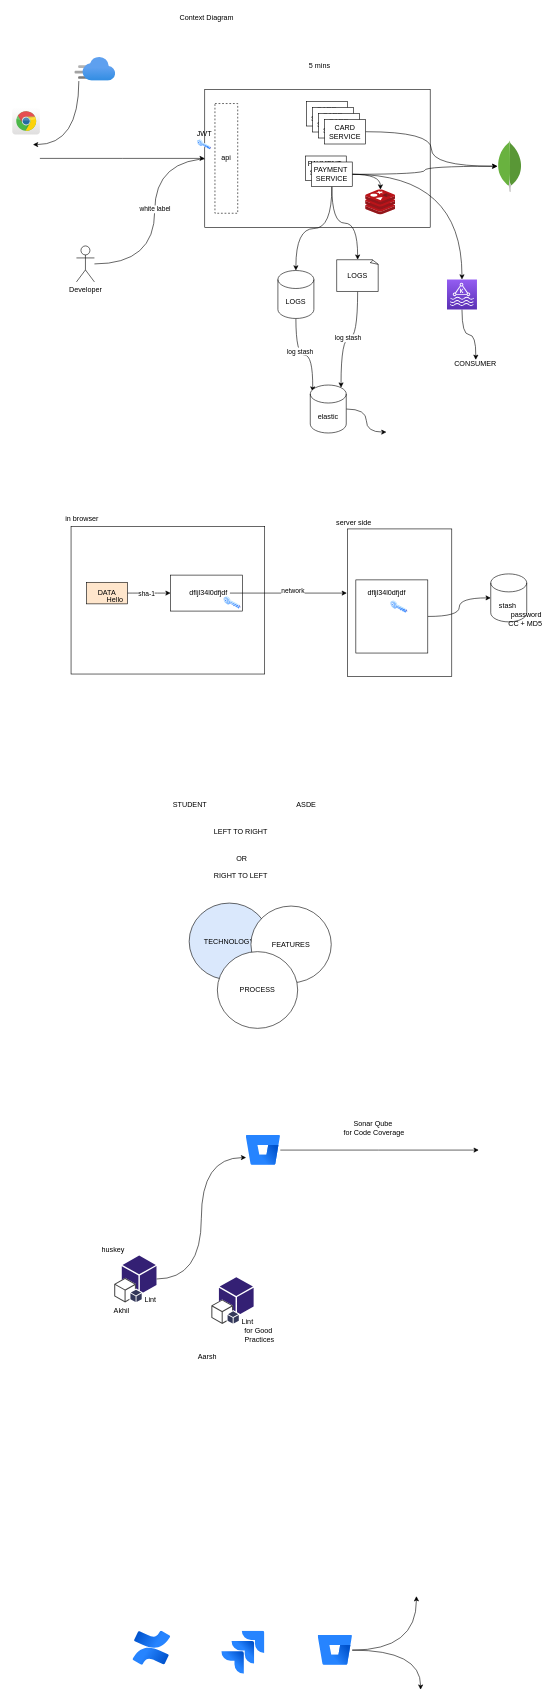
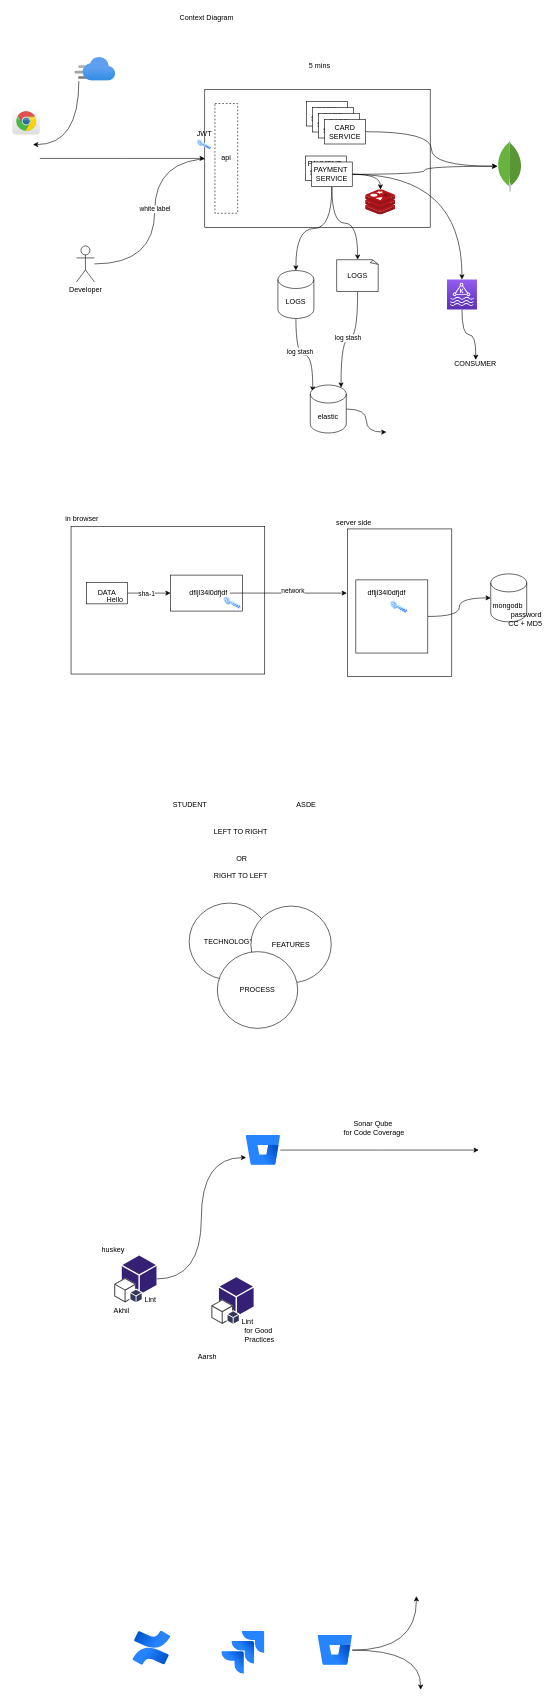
- <mxCell id="45" value="DATA" style="rounded=0;whiteSpace=wrap;html=1;fillColor=#ffe6cc;" vertex="1" parent="1"><mxGeometry x="144" y="970" width="68" height="36" as="geometry" /></mxCell>
+ <mxCell id="45" value="DATA" style="rounded=0;whiteSpace=wrap;html=1;" vertex="1" parent="1"><mxGeometry x="144" y="970" width="68" height="36" as="geometry" /></mxCell>
- <mxCell id="56" value="stash&amp;nbsp;" style="shape=cylinder3;whiteSpace=wrap;html=1;boundedLbl=1;backgroundOutline=1;size=15;" vertex="1" parent="1"><mxGeometry x="818" y="956" width="60" height="80" as="geometry" /></mxCell>
+ <mxCell id="56" value="mongodb&amp;nbsp;" style="shape=cylinder3;whiteSpace=wrap;html=1;boundedLbl=1;backgroundOutline=1;size=15;" vertex="1" parent="1"><mxGeometry x="818" y="956" width="60" height="80" as="geometry" /></mxCell>
- <mxCell id="58" value="TECHNOLOGY" style="ellipse;whiteSpace=wrap;html=1;fillColor=#dae8fc;" vertex="1" parent="1"><mxGeometry x="315" y="1505" width="134" height="128" as="geometry" /></mxCell>
+ <mxCell id="58" value="TECHNOLOGY" style="ellipse;whiteSpace=wrap;html=1;" vertex="1" parent="1"><mxGeometry x="315" y="1505" width="134" height="128" as="geometry" /></mxCell>
